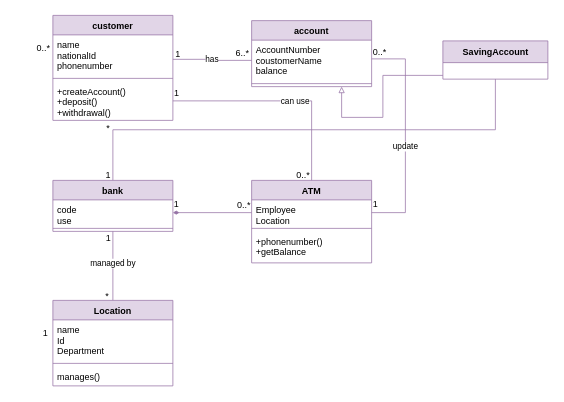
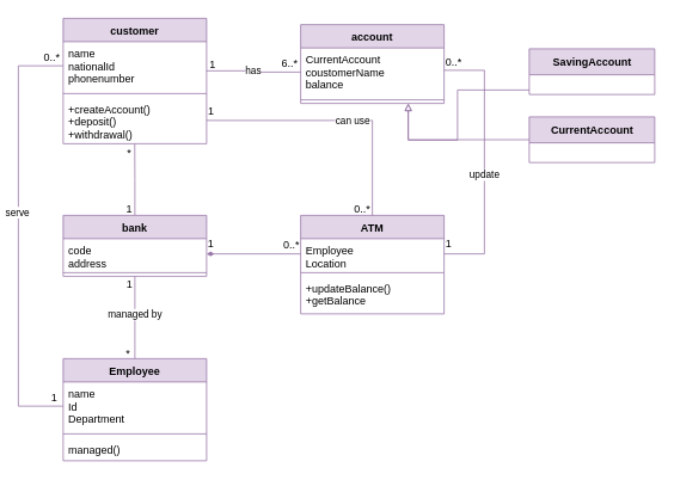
- <mxCell id="7" value="AccountNumber&#10;coustomerName&#10;balance&#10;&#10;" style="text;strokeColor=none;fillColor=none;align=left;verticalAlign=top;spacingLeft=4;spacingRight=4;overflow=hidden;rotatable=0;points=[[0,0.5],[1,0.5]];portConstraint=eastwest;" vertex="1" parent="6"><mxGeometry y="26" width="160" height="54" as="geometry" /></mxCell>
+ <mxCell id="7" value="CurrentAccount&#10;coustomerName&#10;balance&#10;&#10;" style="text;strokeColor=none;fillColor=none;align=left;verticalAlign=top;spacingLeft=4;spacingRight=4;overflow=hidden;rotatable=0;points=[[0,0.5],[1,0.5]];portConstraint=eastwest;" vertex="1" parent="6"><mxGeometry y="26" width="160" height="54" as="geometry" /></mxCell>
- <mxCell id="13" style="edgeStyle=orthogonalEdgeStyle;rounded=0;orthogonalLoop=1;jettySize=auto;html=1;exitX=0.5;exitY=0;exitDx=0;exitDy=0;endArrow=none;endFill=0;fillColor=#e1d5e7;strokeColor=#9673a6;" edge="1" parent="1" source="16" target="37"><mxGeometry relative="1" as="geometry" /></mxCell>
+ <mxCell id="13" style="edgeStyle=orthogonalEdgeStyle;rounded=0;orthogonalLoop=1;jettySize=auto;html=1;exitX=0.5;exitY=0;exitDx=0;exitDy=0;entryX=0.499;entryY=1;entryDx=0;entryDy=0;entryPerimeter=0;endArrow=none;endFill=0;fillColor=#e1d5e7;strokeColor=#9673a6;" edge="1" parent="1" source="16" target="5"><mxGeometry relative="1" as="geometry" /></mxCell>
+ <mxCell id="38" style="edgeStyle=orthogonalEdgeStyle;rounded=0;orthogonalLoop=1;jettySize=auto;html=1;exitX=0;exitY=0.5;exitDx=0;exitDy=0;entryX=0.75;entryY=1;entryDx=0;entryDy=0;startArrow=none;startFill=0;endArrow=block;endFill=0;fillColor=#e1d5e7;strokeColor=#9673a6;" edge="1" parent="1" source="39" target="6"><mxGeometry relative="1" as="geometry" /></mxCell>
+ <mxCell id="39" value="CurrentAccount" style="swimlane;fontStyle=1;align=center;verticalAlign=middle;childLayout=stackLayout;horizontal=1;startSize=29;horizontalStack=0;resizeParent=1;resizeParentMax=0;resizeLast=0;collapsible=0;marginBottom=0;html=1;fillColor=#e1d5e7;strokeColor=#9673a6;" vertex="1" parent="1"><mxGeometry x="590" y="130" width="140" height="51" as="geometry" /></mxCell>
+ <mxCell id="46" style="edgeStyle=orthogonalEdgeStyle;rounded=0;orthogonalLoop=1;jettySize=auto;html=1;exitX=0;exitY=0.5;exitDx=0;exitDy=0;startArrow=none;startFill=0;endArrow=none;endFill=0;entryX=0;entryY=0.5;entryDx=0;entryDy=0;fillColor=#e1d5e7;strokeColor=#9673a6;" edge="1" parent="1" source="41" target="3"><mxGeometry relative="1" as="geometry"><mxPoint x="50" y="100" as="targetPoint" /><Array as="points"><mxPoint x="20" y="453" /><mxPoint x="20" y="73" /></Array></mxGeometry></mxCell>
+ <mxCell id="47" value="serve" style="edgeLabel;html=1;align=center;verticalAlign=middle;resizable=0;points=[];" vertex="1" connectable="0" parent="46"><mxGeometry x="0.112" y="2" relative="1" as="geometry"><mxPoint as="offset" /></mxGeometry></mxCell>
- <mxCell id="17" value="code&#10;use" style="text;strokeColor=none;fillColor=none;align=left;verticalAlign=top;spacingLeft=4;spacingRight=4;overflow=hidden;rotatable=0;points=[[0,0.5],[1,0.5]];portConstraint=eastwest;" vertex="1" parent="16"><mxGeometry y="26" width="160" height="34" as="geometry" /></mxCell>
+ <mxCell id="17" value="code&#10;address" style="text;strokeColor=none;fillColor=none;align=left;verticalAlign=top;spacingLeft=4;spacingRight=4;overflow=hidden;rotatable=0;points=[[0,0.5],[1,0.5]];portConstraint=eastwest;" vertex="1" parent="16"><mxGeometry y="26" width="160" height="34" as="geometry" /></mxCell>
- <mxCell id="24" value="+phonenumber()&#10;+getBalance" style="text;strokeColor=none;fillColor=none;align=left;verticalAlign=top;spacingLeft=4;spacingRight=4;overflow=hidden;rotatable=0;points=[[0,0.5],[1,0.5]];portConstraint=eastwest;" vertex="1" parent="21"><mxGeometry y="68" width="160" height="42" as="geometry" /></mxCell>
+ <mxCell id="24" value="+updateBalance()&#10;+getBalance" style="text;strokeColor=none;fillColor=none;align=left;verticalAlign=top;spacingLeft=4;spacingRight=4;overflow=hidden;rotatable=0;points=[[0,0.5],[1,0.5]];portConstraint=eastwest;" vertex="1" parent="21"><mxGeometry y="68" width="160" height="42" as="geometry" /></mxCell>
- <mxCell id="40" value="Location" style="swimlane;fontStyle=1;align=center;verticalAlign=top;childLayout=stackLayout;horizontal=1;startSize=26;horizontalStack=0;resizeParent=1;resizeParentMax=0;resizeLast=0;collapsible=1;marginBottom=0;fillColor=#e1d5e7;strokeColor=#9673a6;" vertex="1" parent="1"><mxGeometry y="400" width="160" height="114" as="geometry" x="70" /></mxCell>
+ <mxCell id="40" value="Employee" style="swimlane;fontStyle=1;align=center;verticalAlign=top;childLayout=stackLayout;horizontal=1;startSize=26;horizontalStack=0;resizeParent=1;resizeParentMax=0;resizeLast=0;collapsible=1;marginBottom=0;fillColor=#e1d5e7;strokeColor=#9673a6;" vertex="1" parent="1"><mxGeometry y="400" width="160" height="114" as="geometry" x="70" /></mxCell>
- <mxCell id="43" value="manages()" style="text;strokeColor=none;fillColor=none;align=left;verticalAlign=top;spacingLeft=4;spacingRight=4;overflow=hidden;rotatable=0;points=[[0,0.5],[1,0.5]];portConstraint=eastwest;" vertex="1" parent="40"><mxGeometry y="88" width="160" height="26" as="geometry" /></mxCell>
+ <mxCell id="43" value="managed()" style="text;strokeColor=none;fillColor=none;align=left;verticalAlign=top;spacingLeft=4;spacingRight=4;overflow=hidden;rotatable=0;points=[[0,0.5],[1,0.5]];portConstraint=eastwest;" vertex="1" parent="40"><mxGeometry y="88" width="160" height="26" as="geometry" /></mxCell>
